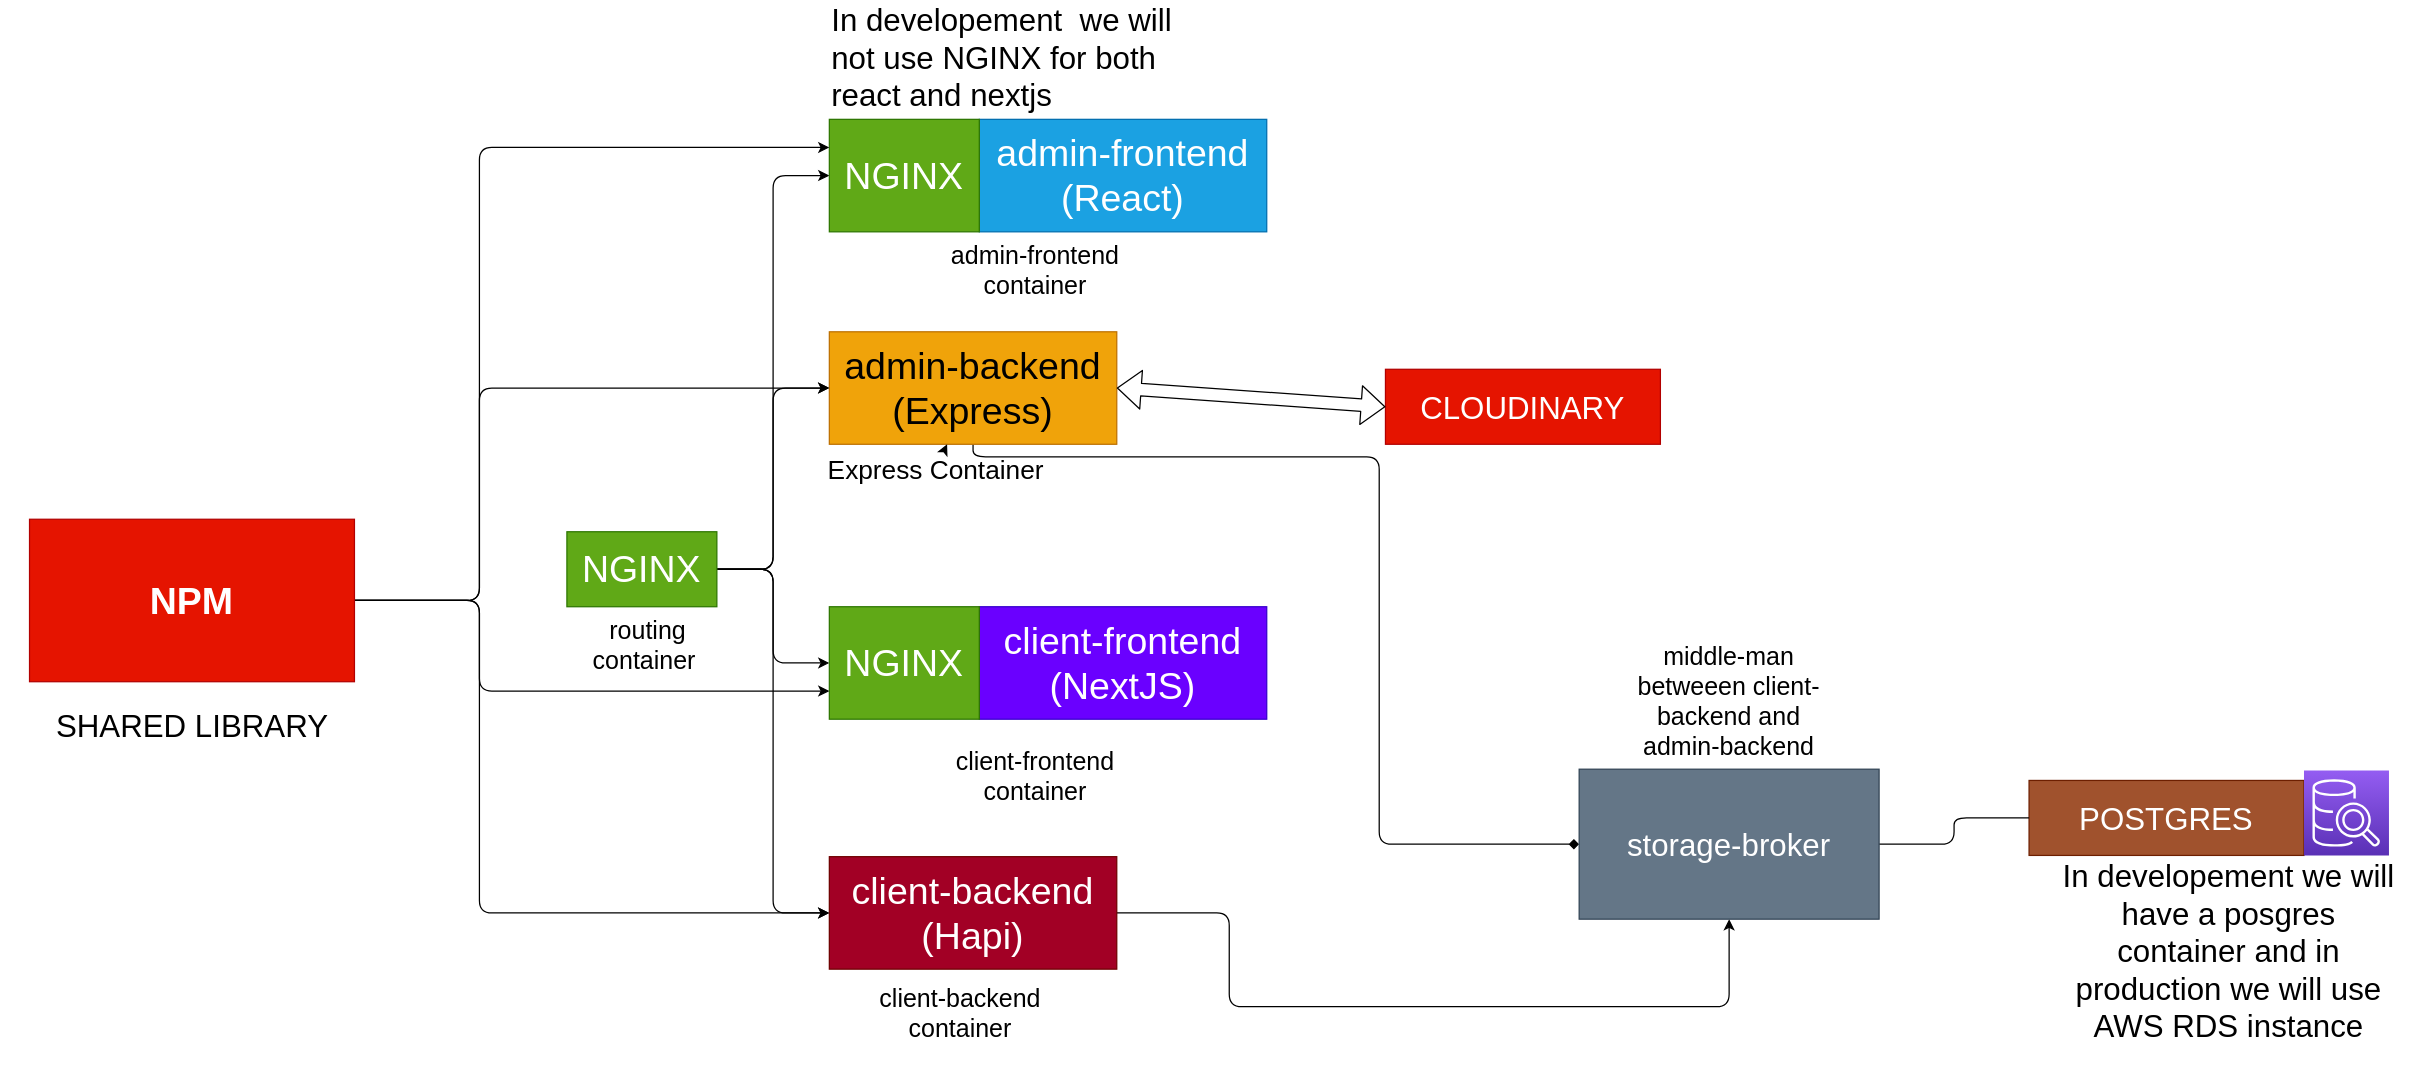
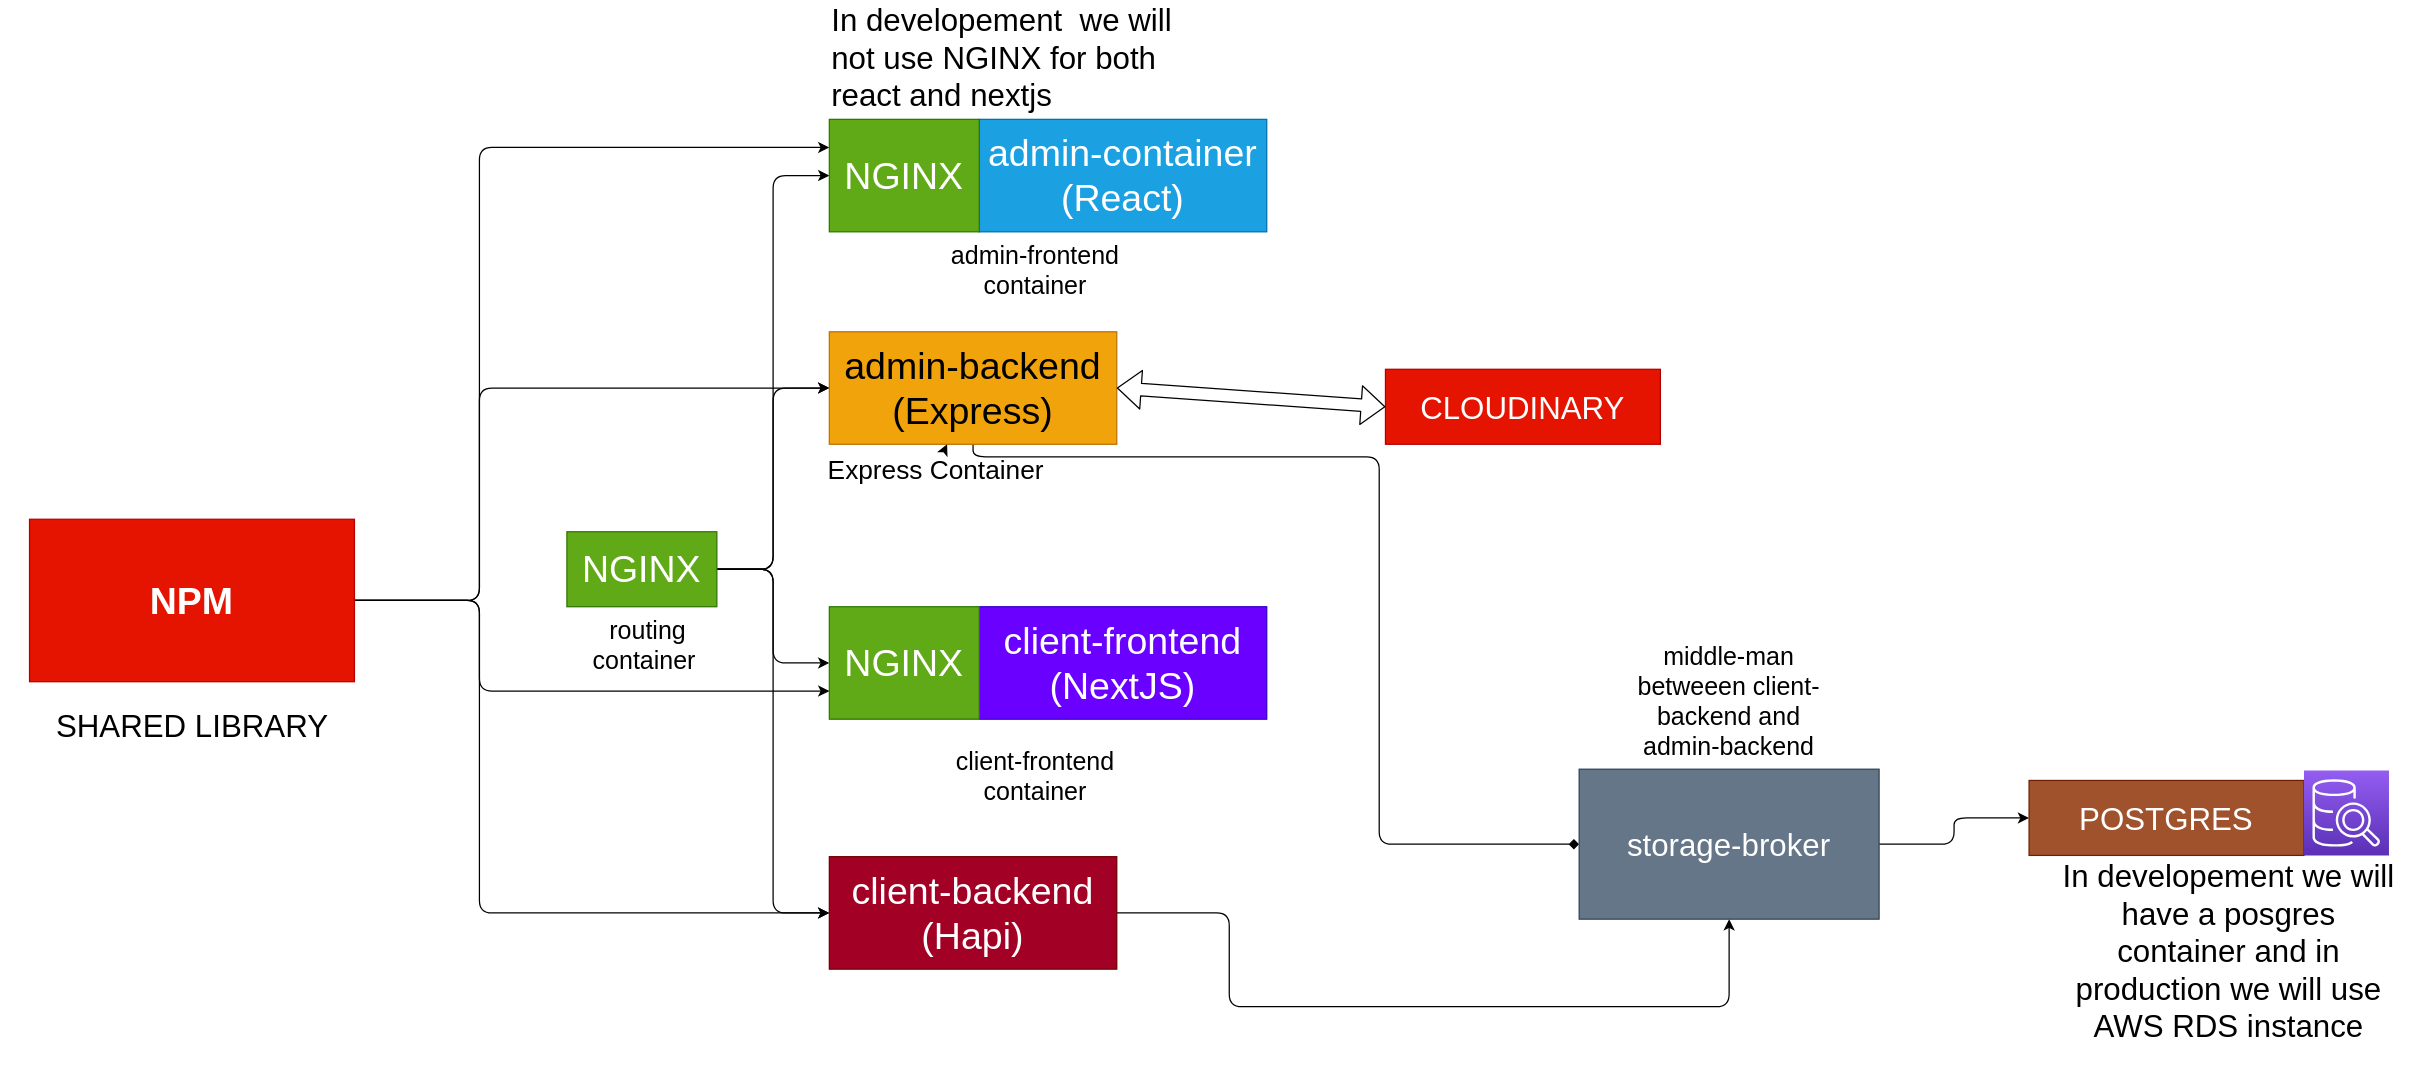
- <mxCell id="7" value="&lt;font style=&quot;font-size: 30px&quot;&gt;admin-frontend&lt;br&gt;(React)&lt;br&gt;&lt;/font&gt;" style="rounded=0;whiteSpace=wrap;html=1;fillColor=#1ba1e2;strokeColor=#006EAF;fontColor=#ffffff;" parent="1" vertex="1"><mxGeometry x="783" y="80" width="230" height="90" as="geometry" /></mxCell>
+ <mxCell id="7" value="&lt;font style=&quot;font-size: 30px&quot;&gt;admin-container&lt;br&gt;(React)&lt;br&gt;&lt;/font&gt;" style="rounded=0;whiteSpace=wrap;html=1;fillColor=#1ba1e2;strokeColor=#006EAF;fontColor=#ffffff;" parent="1" vertex="1"><mxGeometry x="783" y="80" width="230" height="90" as="geometry" /></mxCell>
- <mxCell id="27" style="edgeStyle=orthogonalEdgeStyle;html=1;entryX=0;entryY=0.5;entryDx=0;entryDy=0;endArrow=none;" parent="1" source="28" target="22" edge="1"><mxGeometry relative="1" as="geometry" /></mxCell>
+ <mxCell id="27" style="edgeStyle=orthogonalEdgeStyle;html=1;entryX=0;entryY=0.5;entryDx=0;entryDy=0;" parent="1" source="28" target="22" edge="1"><mxGeometry relative="1" as="geometry" /></mxCell>
- <mxCell id="20" value="&lt;span style=&quot;font-size: 20px&quot;&gt;client-backend container&lt;/span&gt;" style="text;html=1;strokeColor=none;fillColor=none;align=center;verticalAlign=middle;whiteSpace=wrap;rounded=0;" parent="1" vertex="1"><mxGeometry x="683" y="770" width="170" height="50" as="geometry" /></mxCell>
